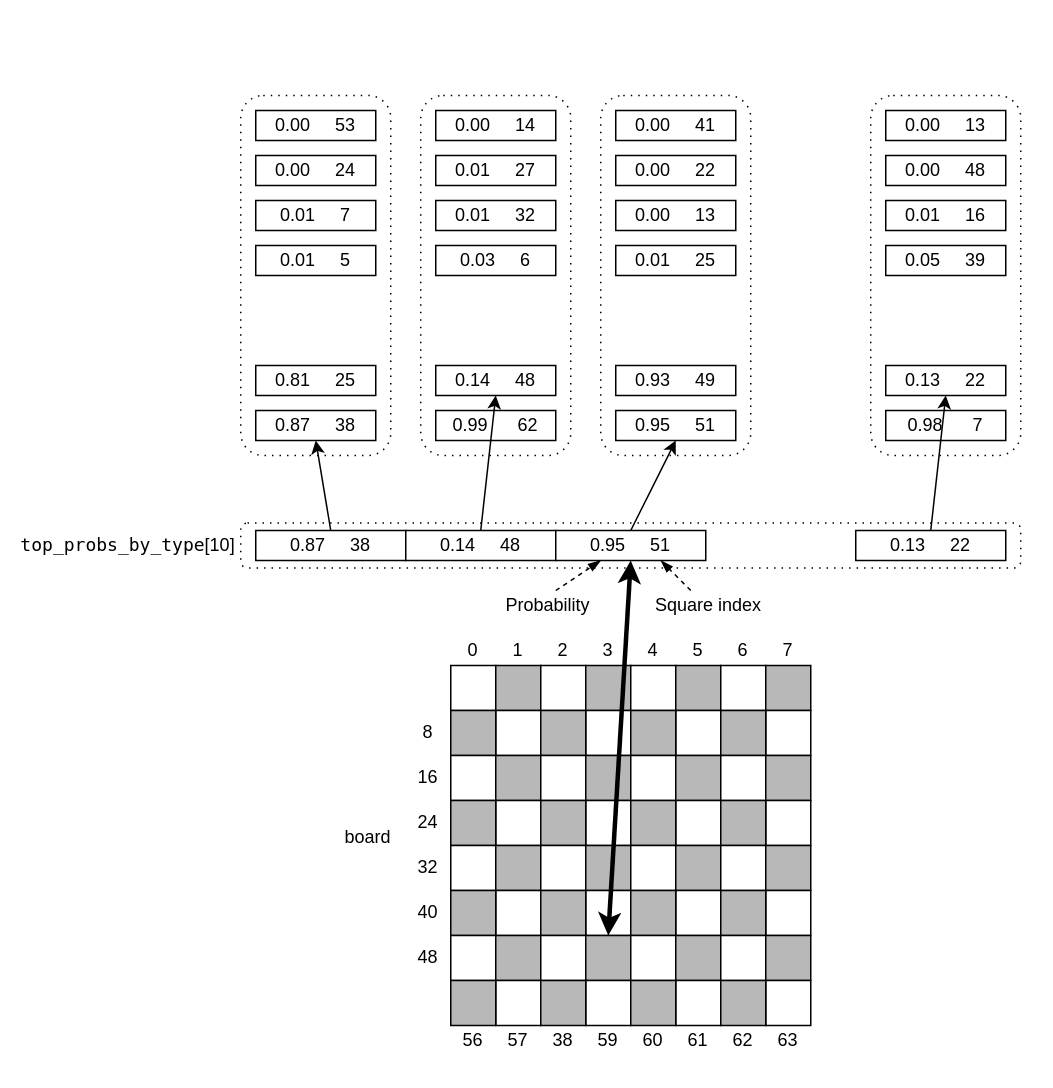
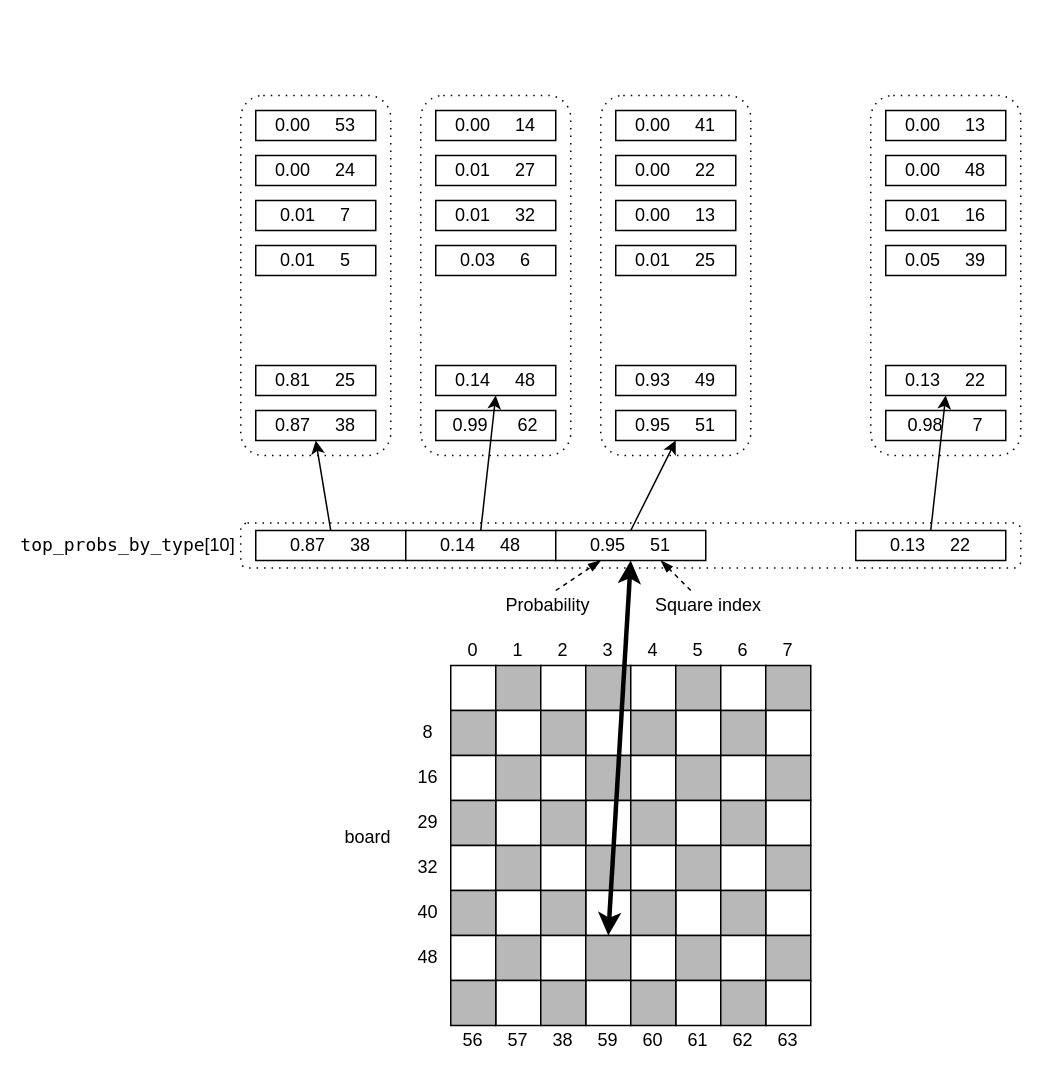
- <mxCell id="163" value="24" style="text;html=1;strokeColor=none;fillColor=none;align=center;verticalAlign=middle;whiteSpace=wrap;rounded=0;" parent="1" vertex="1"><mxGeometry x="270" y="538" width="30" height="20" as="geometry" /></mxCell>
+ <mxCell id="163" value="29" style="text;html=1;strokeColor=none;fillColor=none;align=center;verticalAlign=middle;whiteSpace=wrap;rounded=0;" parent="1" vertex="1"><mxGeometry x="270" y="538" width="30" height="20" as="geometry" /></mxCell>
